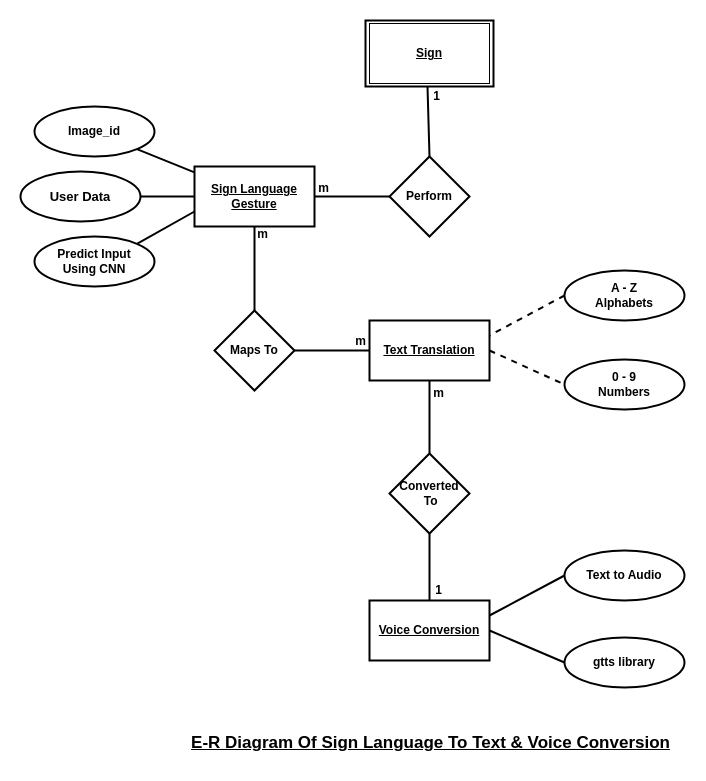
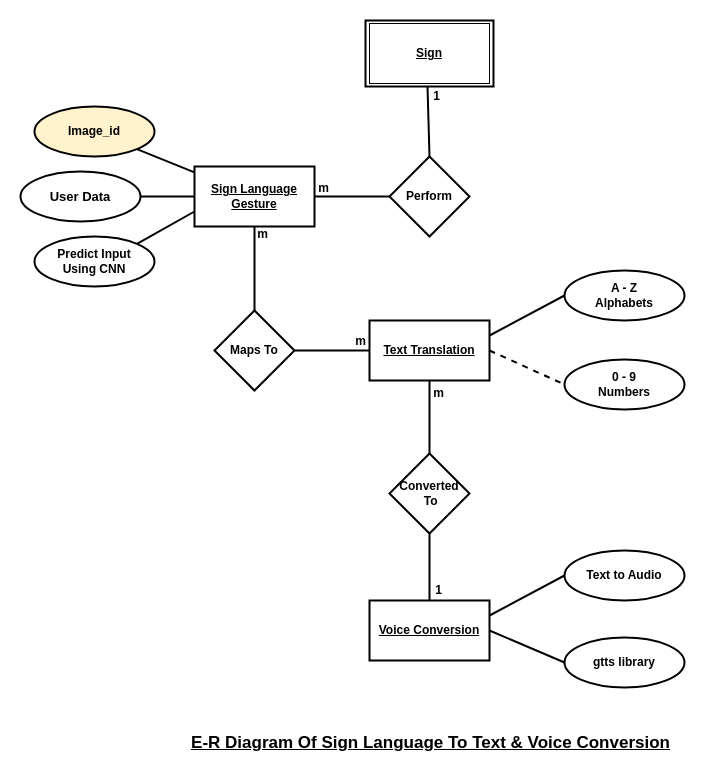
- <mxCell id="16" value="Image_id" style="ellipse;whiteSpace=wrap;html=1;strokeWidth=2;fontStyle=1;fontSize=12;" parent="1" vertex="1"><mxGeometry x="34" y="106" width="120" height="50" as="geometry" /></mxCell>
+ <mxCell id="16" value="Image_id" style="ellipse;whiteSpace=wrap;html=1;strokeWidth=2;fontStyle=1;fontSize=12;fillColor=#fff2cc;" parent="1" vertex="1"><mxGeometry x="34" y="106" width="120" height="50" as="geometry" /></mxCell>
- <mxCell id="25" value="" style="endArrow=none;html=1;rounded=0;exitX=0;exitY=0.5;exitDx=0;exitDy=0;entryX=1;entryY=0.25;entryDx=0;entryDy=0;strokeWidth=2;fontStyle=1;fontSize=12;dashed=1;" parent="1" source="23" target="10" edge="1"><mxGeometry width="50" height="50" relative="1" as="geometry"><mxPoint x="409" y="216" as="sourcePoint" /><mxPoint x="334" y="216" as="targetPoint" /></mxGeometry></mxCell>
+ <mxCell id="25" value="" style="endArrow=none;html=1;rounded=0;exitX=0;exitY=0.5;exitDx=0;exitDy=0;entryX=1;entryY=0.25;entryDx=0;entryDy=0;strokeWidth=2;fontStyle=1;fontSize=12;" parent="1" source="23" target="10" edge="1"><mxGeometry width="50" height="50" relative="1" as="geometry"><mxPoint x="409" y="216" as="sourcePoint" /><mxPoint x="334" y="216" as="targetPoint" /></mxGeometry></mxCell>
